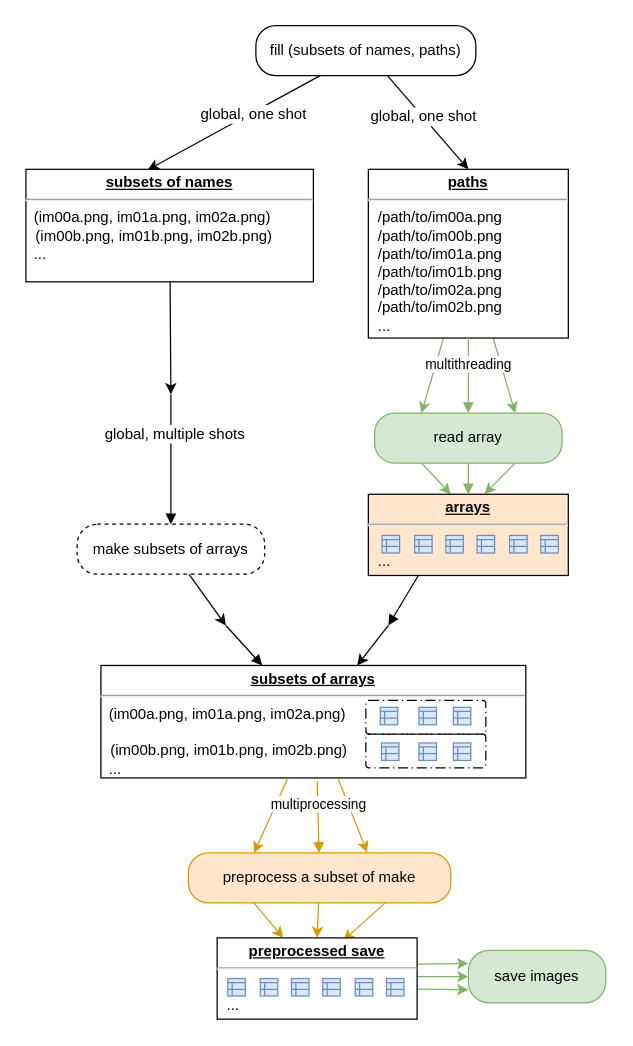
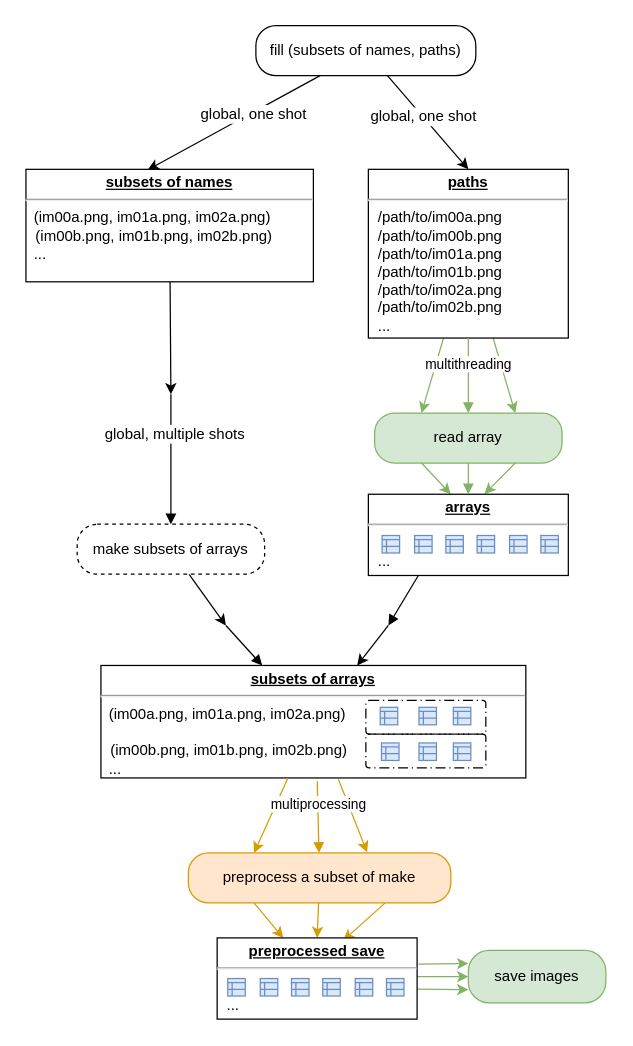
- <mxCell id="20" value="&lt;p style=&quot;margin: 0px ; margin-top: 4px ; text-align: center ; text-decoration: underline&quot;&gt;&lt;b&gt;arrays&lt;br&gt;&lt;/b&gt;&lt;/p&gt;&lt;hr&gt;&lt;br&gt;&lt;p style=&quot;margin: 0px ; margin-left: 8px&quot;&gt;...&lt;br&gt;&lt;/p&gt;" style="verticalAlign=top;align=left;overflow=fill;fontSize=12;fontFamily=Helvetica;html=1;direction=east;fillColor=#ffe6cc;" vertex="1" parent="1"><mxGeometry x="294" y="395" width="160" height="65" as="geometry" /></mxCell>
+ <mxCell id="20" value="&lt;p style=&quot;margin: 0px ; margin-top: 4px ; text-align: center ; text-decoration: underline&quot;&gt;&lt;b&gt;arrays&lt;br&gt;&lt;/b&gt;&lt;/p&gt;&lt;hr&gt;&lt;br&gt;&lt;p style=&quot;margin: 0px ; margin-left: 8px&quot;&gt;...&lt;br&gt;&lt;/p&gt;" style="verticalAlign=top;align=left;overflow=fill;fontSize=12;fontFamily=Helvetica;html=1;direction=east;" vertex="1" parent="1"><mxGeometry x="294" y="395" width="160" height="65" as="geometry" /></mxCell>
